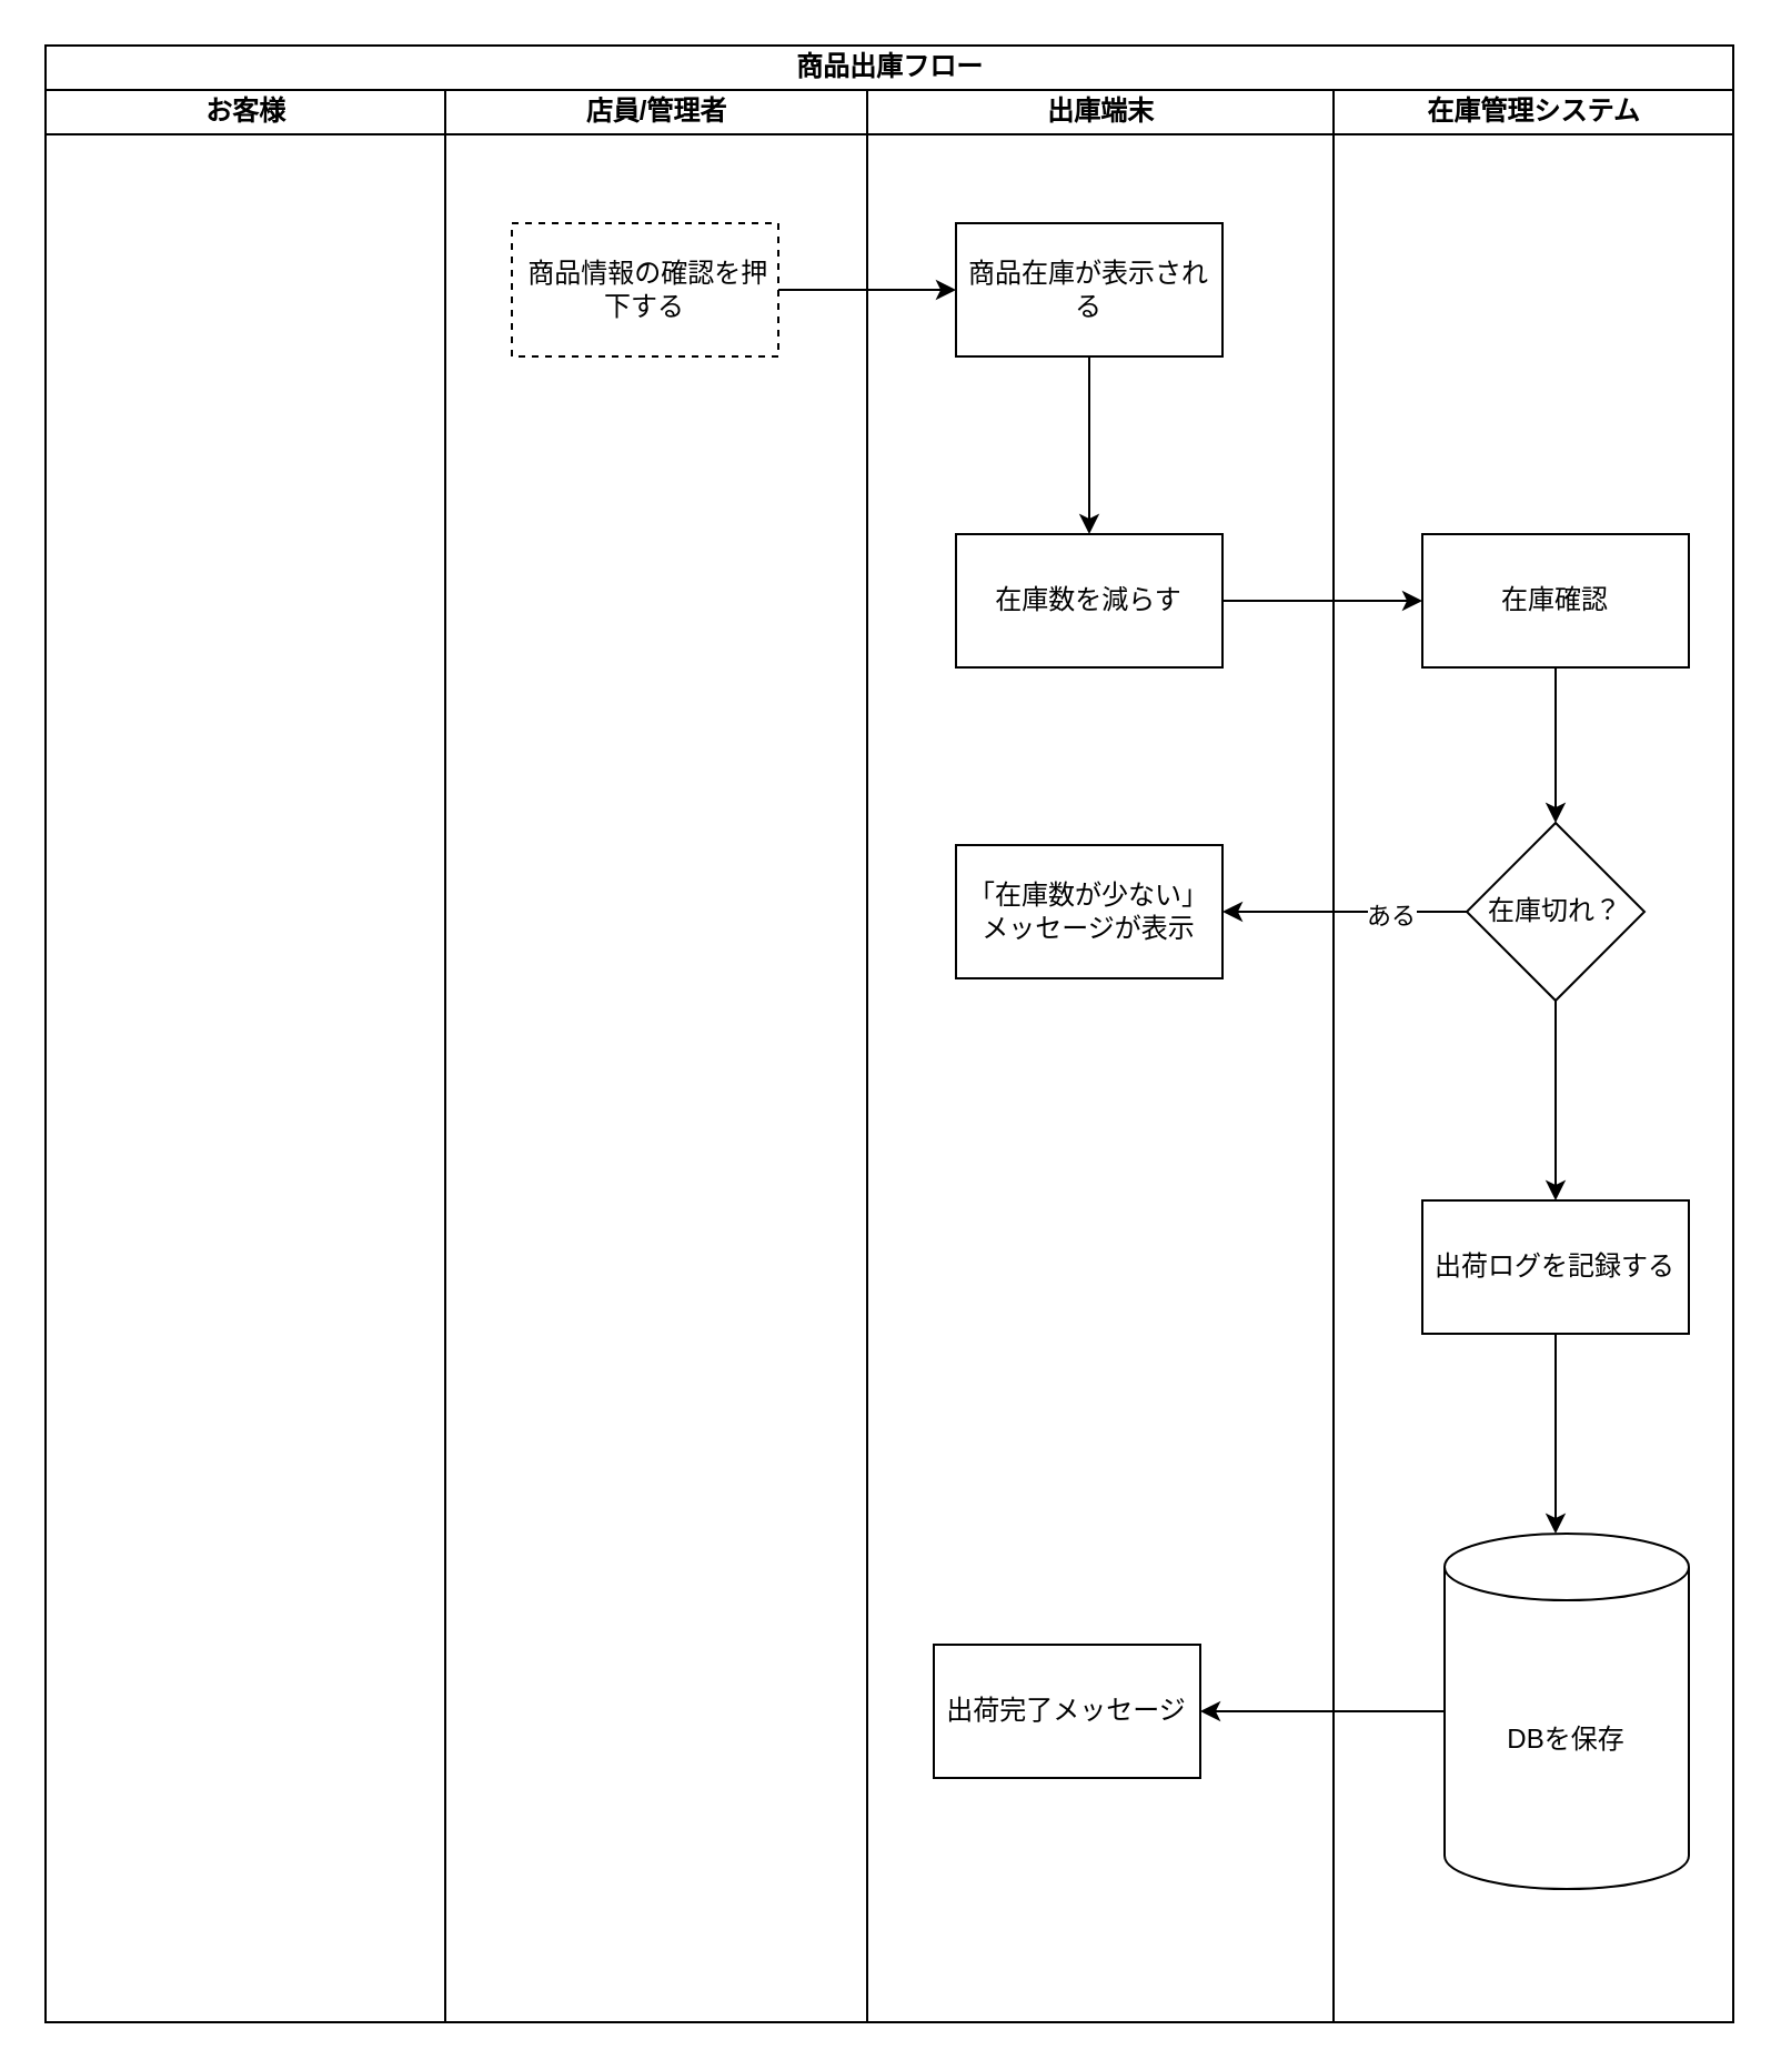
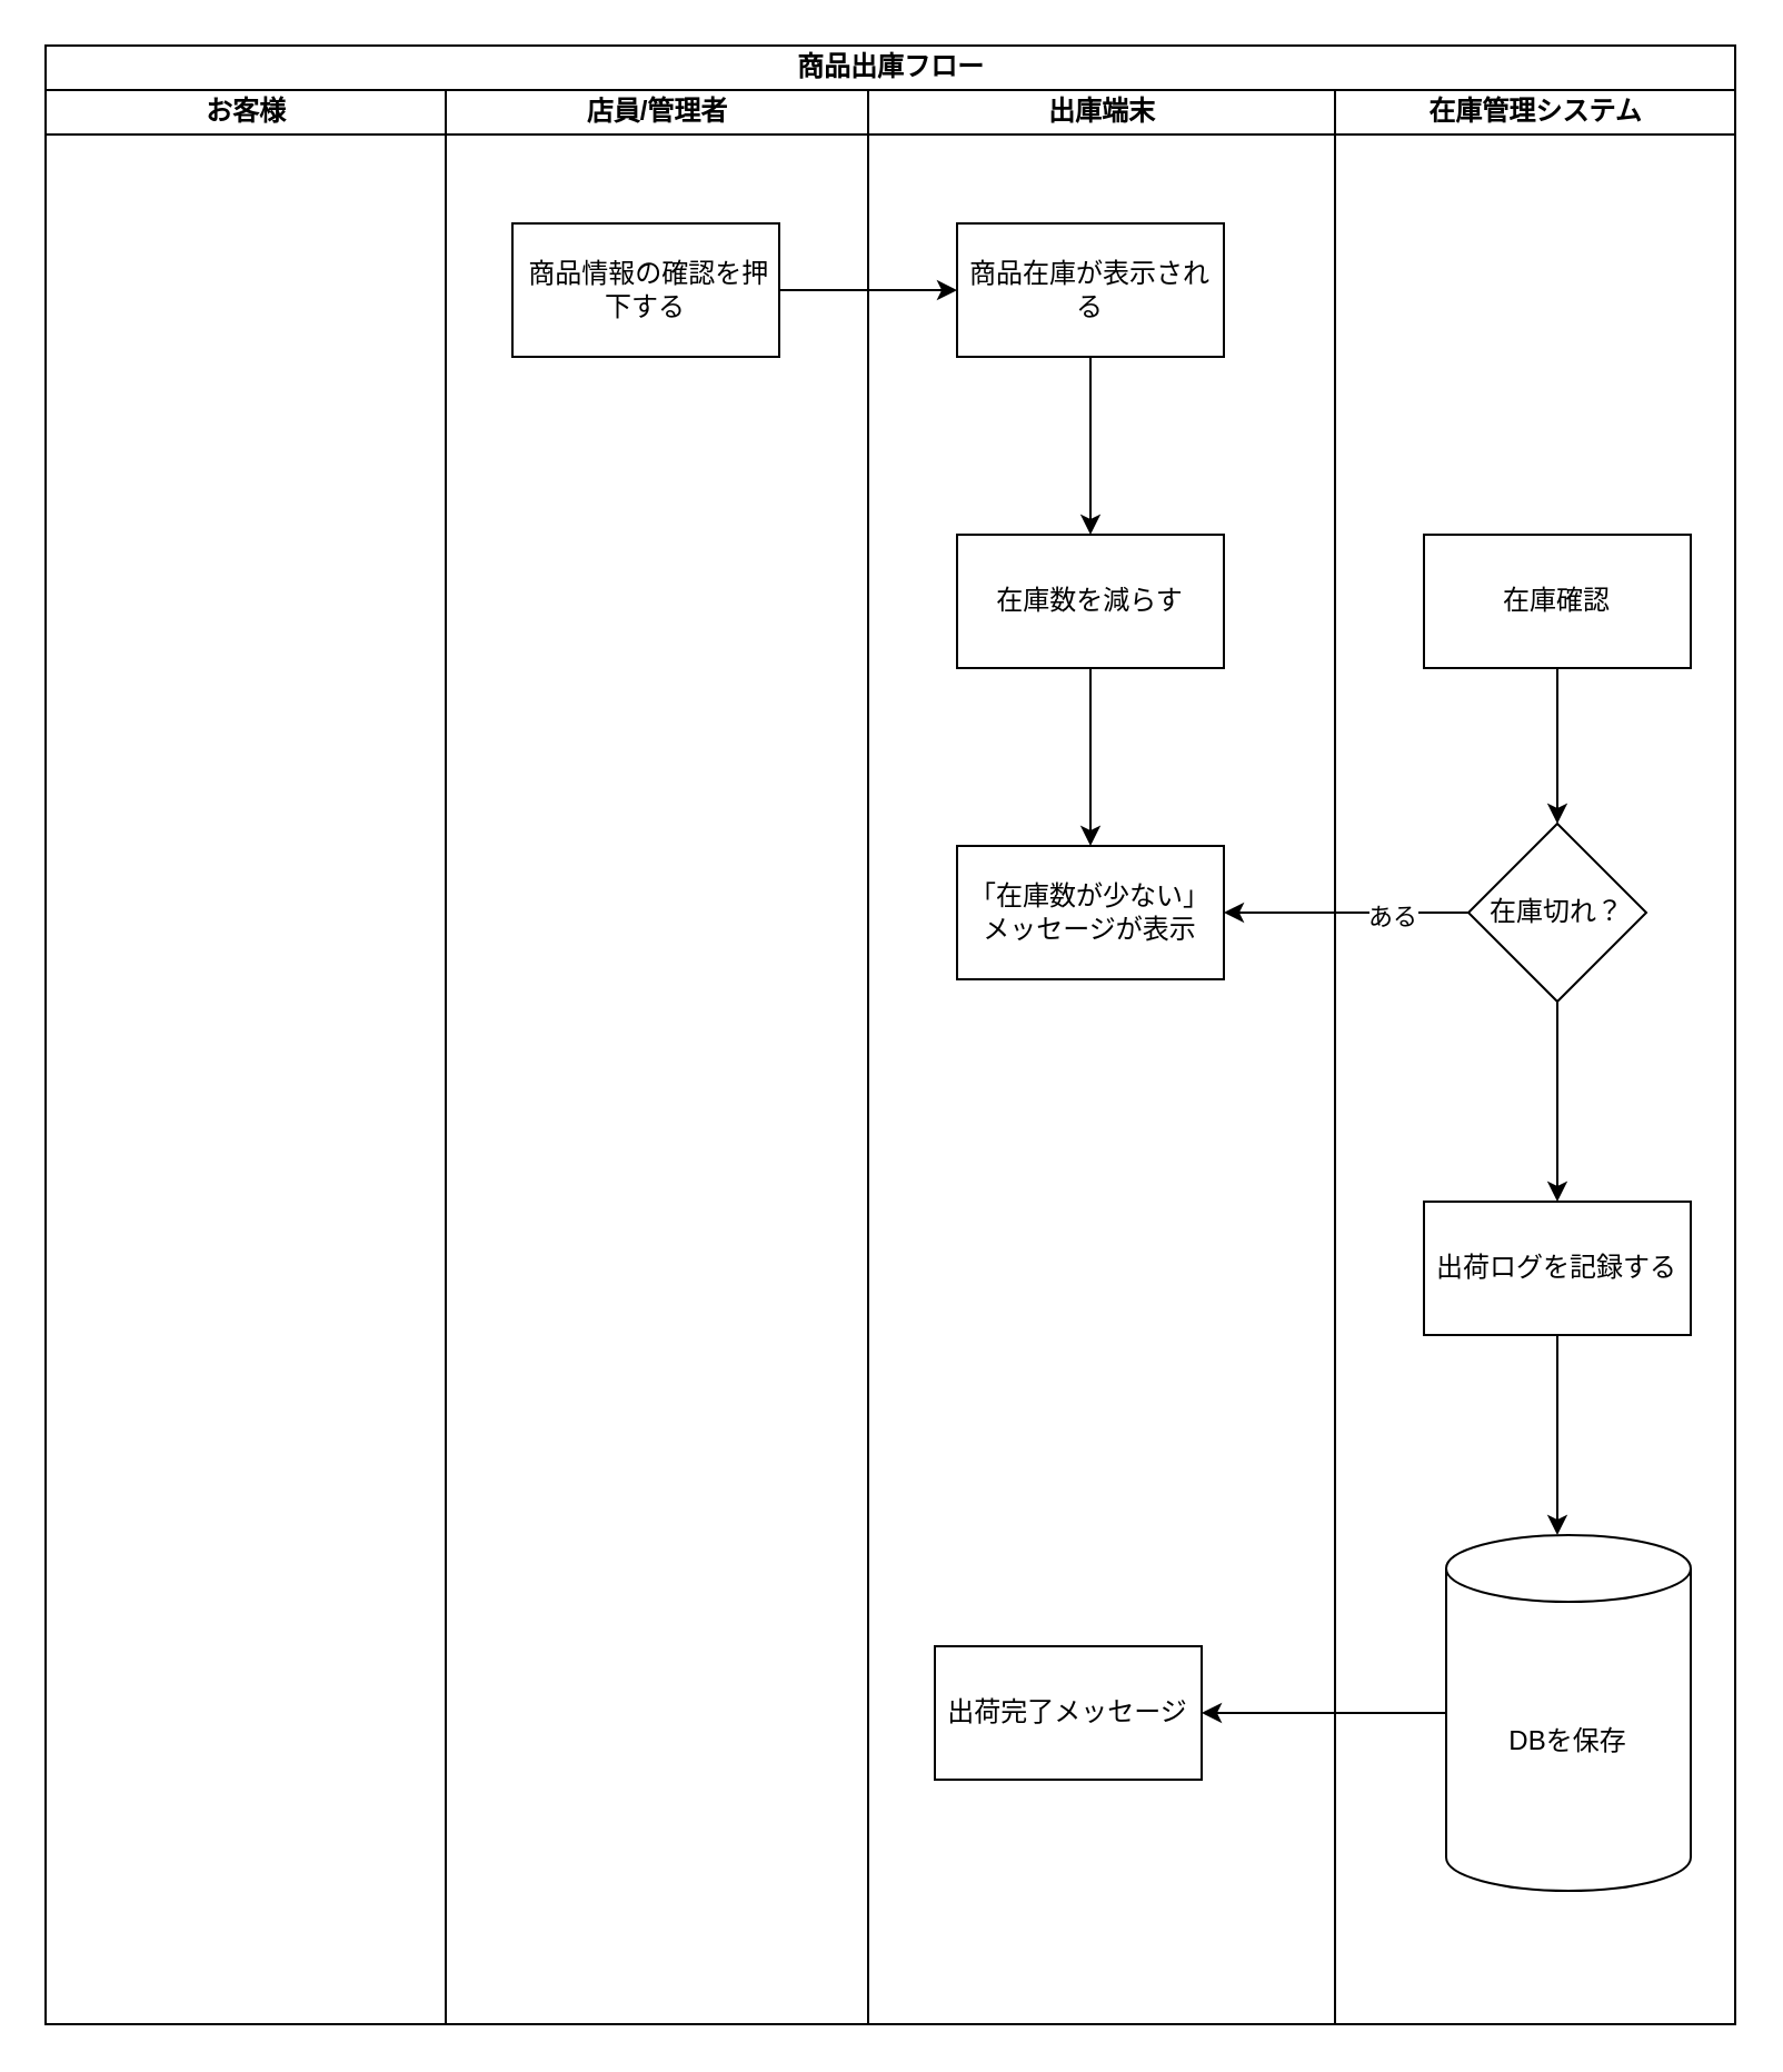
- <mxCell id="5" value="&amp;nbsp;商品情報の確認を押下する" style="rounded=0;whiteSpace=wrap;html=1;dashed=1;" vertex="1" parent="4"><mxGeometry x="30" y="60" width="120" height="60" as="geometry" /></mxCell>
+ <mxCell id="5" value="&amp;nbsp;商品情報の確認を押下する" style="rounded=0;whiteSpace=wrap;html=1;" vertex="1" parent="4"><mxGeometry x="30" y="60" width="120" height="60" as="geometry" /></mxCell>
- <mxCell id="21" value="" style="edgeStyle=orthogonalEdgeStyle;rounded=0;orthogonalLoop=1;jettySize=auto;html=1;" edge="1" parent="2" source="9" target="14"><mxGeometry relative="1" as="geometry" /></mxCell>
+ <mxCell id="21" value="" style="edgeStyle=orthogonalEdgeStyle;rounded=0;orthogonalLoop=1;jettySize=auto;html=1;" edge="1" parent="2" source="9" target="10"><mxGeometry relative="1" as="geometry" /></mxCell>
